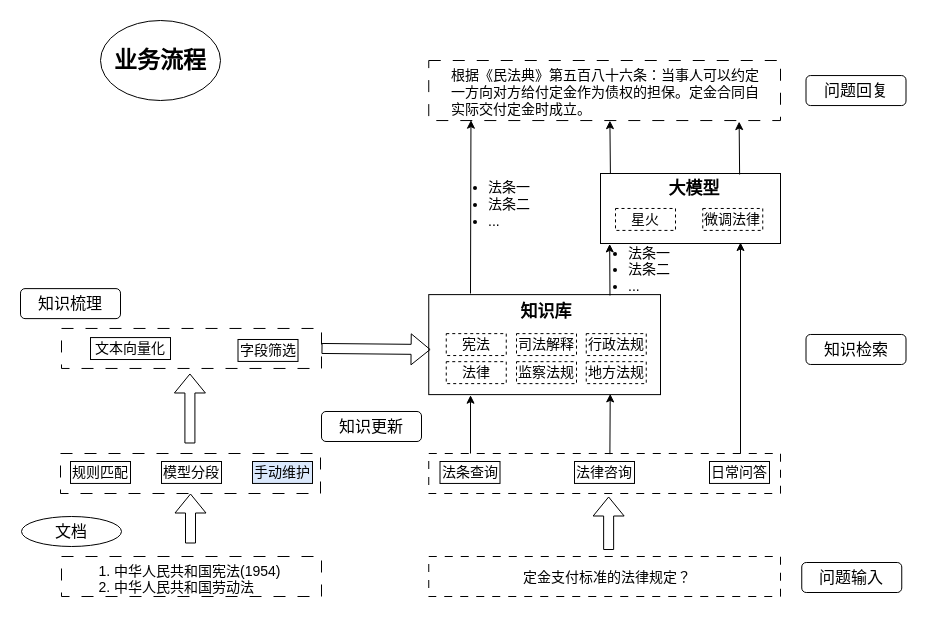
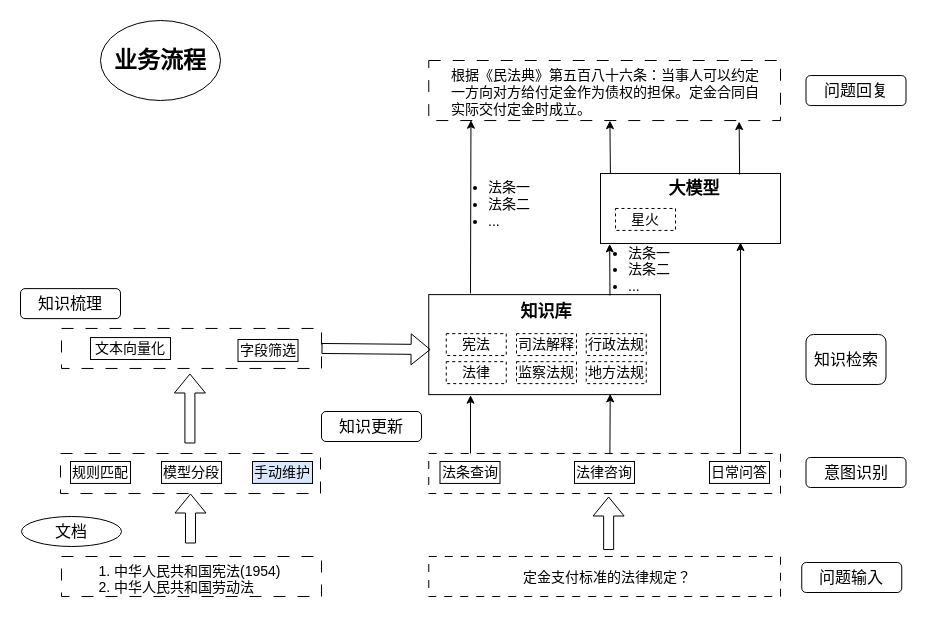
- <mxCell id="47" value="微调法律" style="rounded=0;whiteSpace=wrap;html=1;dashed=1;fontSize=14;" vertex="1" parent="1"><mxGeometry x="702.25" y="207.97" width="60" height="21.94" as="geometry" /></mxCell>
- <mxCell id="8" value="知识检索" style="rounded=1;whiteSpace=wrap;html=1;fontSize=16;" vertex="1" parent="1"><mxGeometry x="805.5" y="333.97" width="100" height="30" as="geometry" /></mxCell>
+ <mxCell id="8" value="知识检索" style="rounded=1;whiteSpace=wrap;html=1;fontSize=16;" vertex="1" parent="1"><mxGeometry x="805.5" y="333.97" width="80" height="50" as="geometry" /></mxCell>
+ <mxCell id="7" value="意图识别" style="rounded=1;whiteSpace=wrap;html=1;fontSize=16;" vertex="1" parent="1"><mxGeometry x="805.5" y="456.97" width="100" height="30" as="geometry" /></mxCell>
